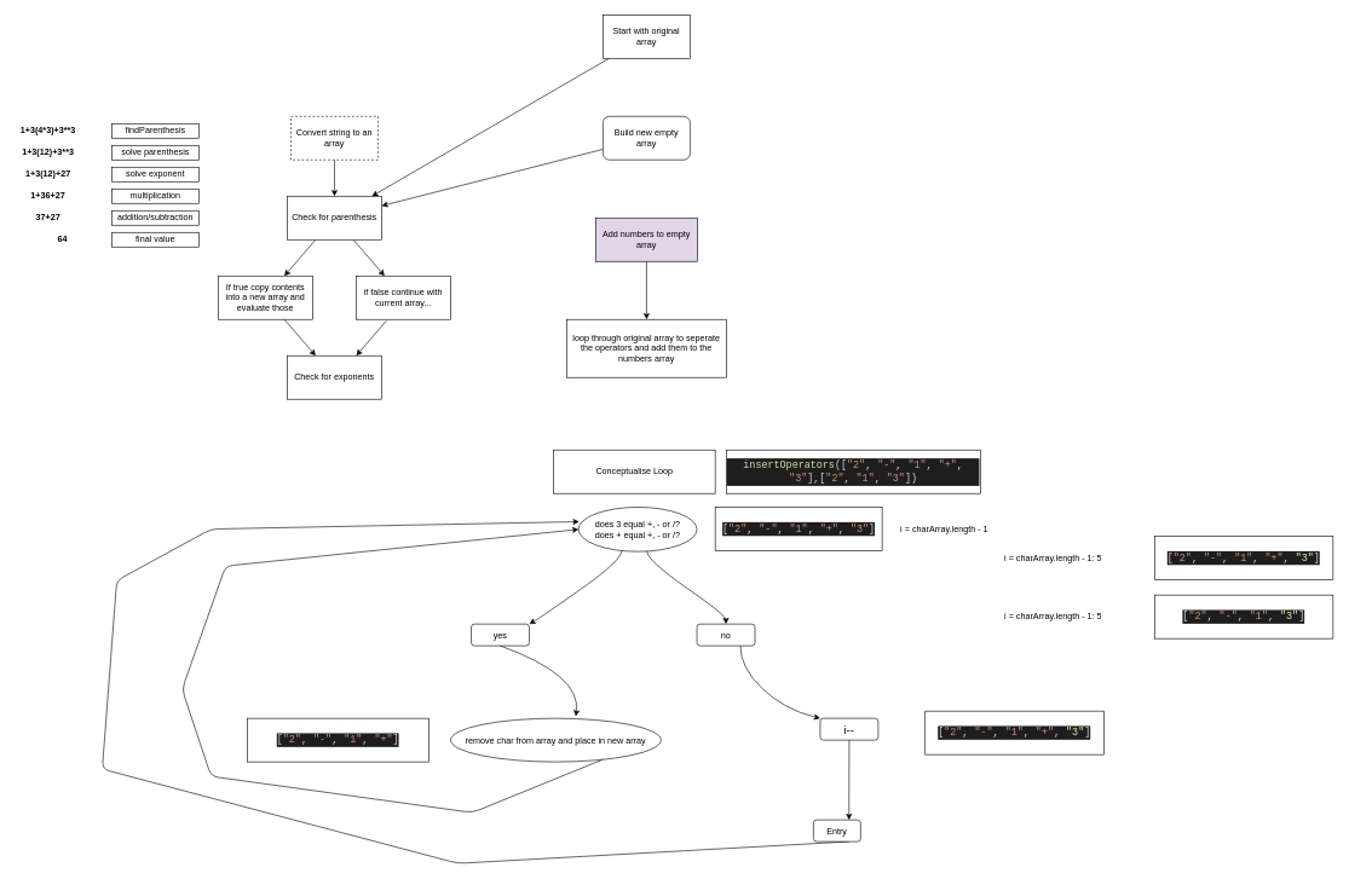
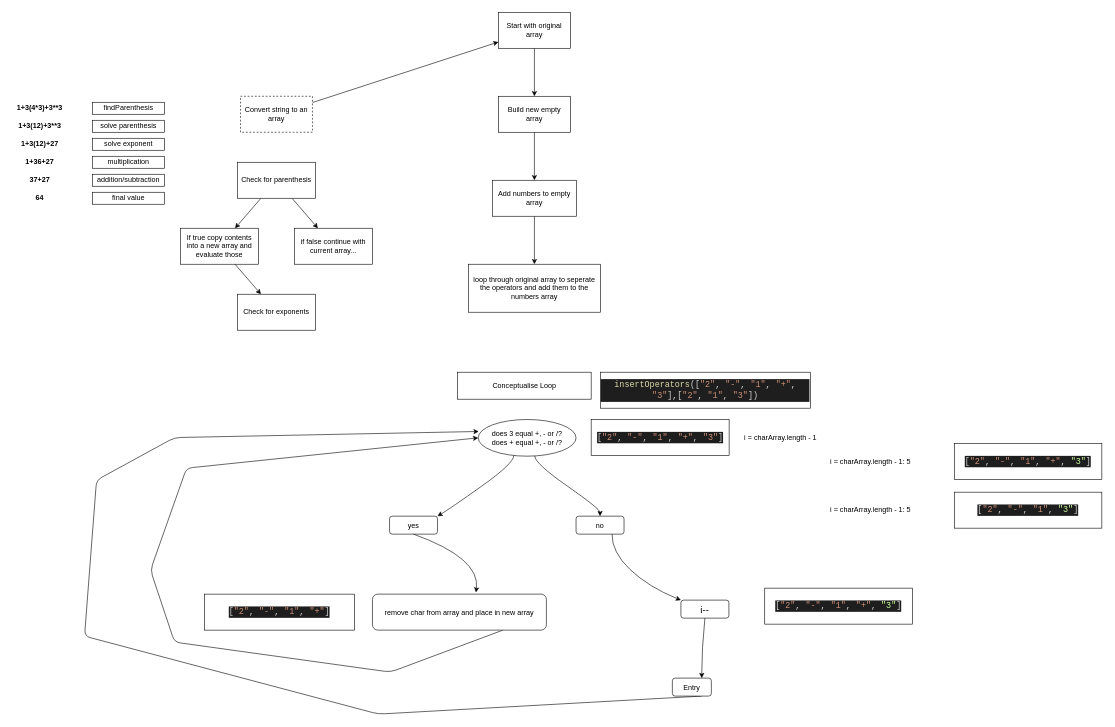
- <mxCell id="31" value="" style="edgeStyle=none;html=1;" parent="1" source="36" target="24" edge="1"><mxGeometry relative="1" as="geometry"><mxPoint x="1040" y="80" as="sourcePoint" /></mxGeometry></mxCell>
+ <mxCell id="31" value="" style="edgeStyle=none;html=1;entryX=0.5;entryY=0;entryDx=0;entryDy=0;" parent="1" source="36" target="32" edge="1"><mxGeometry relative="1" as="geometry"><mxPoint x="1040" y="80" as="sourcePoint" /></mxGeometry></mxCell>
- <mxCell id="32" value="Build new empty array" style="whiteSpace=wrap;html=1;rounded=1;" parent="1" vertex="1"><mxGeometry x="830" y="160" width="120" height="60" as="geometry" /></mxCell>
+ <mxCell id="32" value="Build new empty array" style="whiteSpace=wrap;html=1;" parent="1" vertex="1"><mxGeometry x="830" y="160" width="120" height="60" as="geometry" /></mxCell>
- <mxCell id="20" value="" style="edgeStyle=none;html=1;" parent="1" source="21" target="24" edge="1"><mxGeometry relative="1" as="geometry" /></mxCell>
+ <mxCell id="20" value="" style="edgeStyle=none;html=1;" parent="1" source="21" target="36" edge="1"><mxGeometry relative="1" as="geometry" /></mxCell>
- <mxCell id="30" value="" style="edgeStyle=none;html=1;" parent="1" source="32" target="24" edge="1"><mxGeometry relative="1" as="geometry" /></mxCell>
+ <mxCell id="30" value="" style="edgeStyle=none;html=1;" parent="1" source="32" target="34" edge="1"><mxGeometry relative="1" as="geometry" /></mxCell>
- <mxCell id="7" value="64" style="text;html=1;resizable=0;autosize=1;align=center;verticalAlign=middle;points=[];fillColor=none;strokeColor=none;rounded=0;fontStyle=1" parent="1" vertex="1"><mxGeometry x="70" y="320" width="30" height="20" as="geometry" /></mxCell>
+ <mxCell id="7" value="64" style="text;html=1;resizable=0;autosize=1;align=center;verticalAlign=middle;points=[];fillColor=none;strokeColor=none;rounded=0;fontStyle=1" parent="1" vertex="1"><mxGeometry x="50" y="320" width="30" height="20" as="geometry" /></mxCell>
- <mxCell id="34" value="Add numbers to empty array" style="whiteSpace=wrap;html=1;fillColor=#e1d5e7;" parent="1" vertex="1"><mxGeometry x="820" y="300" width="140" height="60" as="geometry" /></mxCell>
+ <mxCell id="34" value="Add numbers to empty array" style="whiteSpace=wrap;html=1;" parent="1" vertex="1"><mxGeometry x="820" y="300" width="140" height="60" as="geometry" /></mxCell>
- <mxCell id="27" style="edgeStyle=none;html=1;entryX=0.731;entryY=-0.001;entryDx=0;entryDy=0;exitX=0.318;exitY=1.033;exitDx=0;exitDy=0;exitPerimeter=0;entryPerimeter=0;" parent="1" source="28" target="29" edge="1"><mxGeometry relative="1" as="geometry"><mxPoint x="530" y="450" as="sourcePoint" /></mxGeometry></mxCell>
- <mxCell id="37" value="Conceptualise Loop" style="whiteSpace=wrap;html=1;" vertex="1" parent="1"><mxGeometry x="761.61" y="620" width="223" height="60" as="geometry" /></mxCell>
+ <mxCell id="37" value="Conceptualise Loop" style="whiteSpace=wrap;html=1;" vertex="1" parent="1"><mxGeometry x="761.61" y="620" width="223" height="45" as="geometry" /></mxCell>
- <mxCell id="46" value="i--" style="rounded=1;fontSize=16;" vertex="1" parent="1"><mxGeometry x="1129.25" y="990" width="80" height="30" as="geometry" /></mxCell>
+ <mxCell id="46" value="i--" style="rounded=1;fontSize=16;" vertex="1" parent="1"><mxGeometry x="1134.25" y="1000" width="80" height="30" as="geometry" /></mxCell>
- <mxCell id="44" value="remove char from array and place in new array" style="ellipse;" vertex="1" parent="1"><mxGeometry x="620" y="990" width="290" height="60" as="geometry" /></mxCell>
+ <mxCell id="44" value="remove char from array and place in new array" style="rounded=1;" vertex="1" parent="1"><mxGeometry x="620" y="990" width="290" height="60" as="geometry" /></mxCell>
